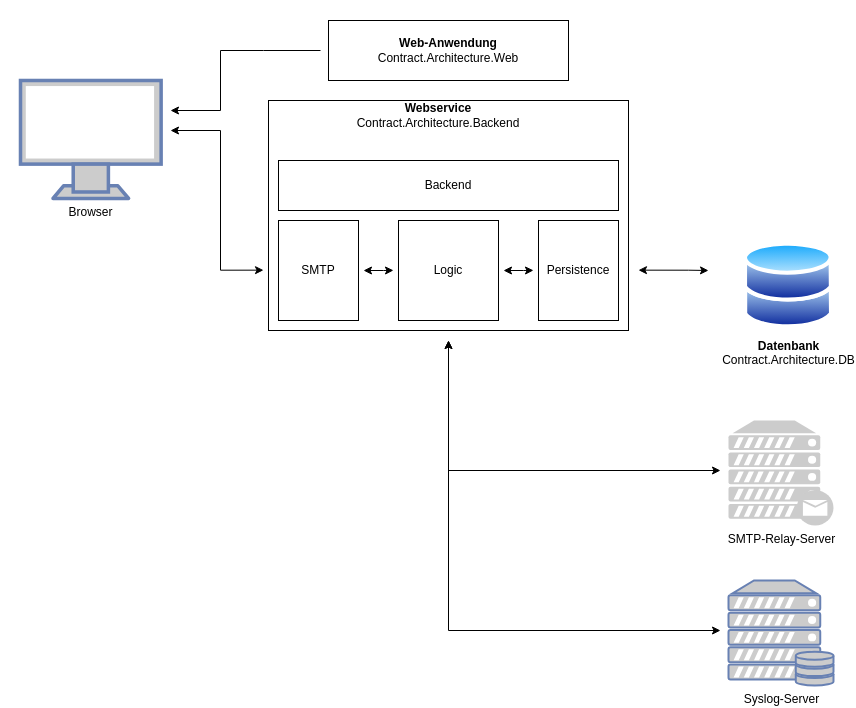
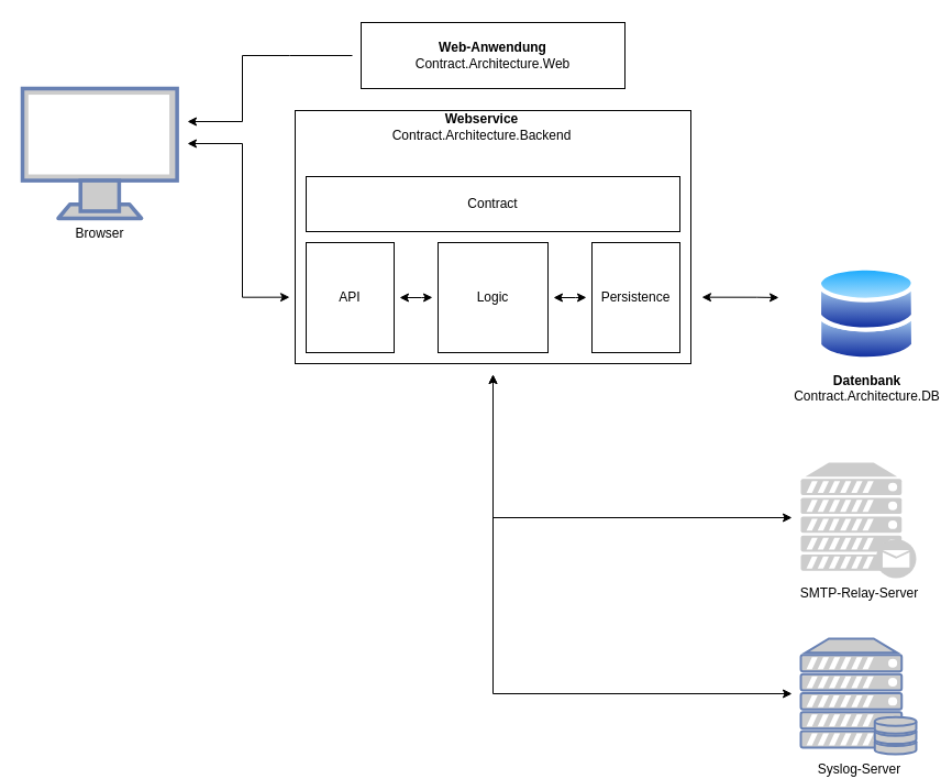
- <mxCell id="9" value="Backend" style="rounded=0;whiteSpace=wrap;html=1;" parent="1" vertex="1"><mxGeometry x="278" y="160" width="340" height="50" as="geometry" /></mxCell>
+ <mxCell id="9" value="Contract" style="rounded=0;whiteSpace=wrap;html=1;" parent="1" vertex="1"><mxGeometry x="278" y="160" width="340" height="50" as="geometry" /></mxCell>
- <mxCell id="6" value="SMTP" style="rounded=0;whiteSpace=wrap;html=1;" parent="1" vertex="1"><mxGeometry x="278" y="220" width="80" height="100" as="geometry" /></mxCell>
+ <mxCell id="6" value="API" style="rounded=0;whiteSpace=wrap;html=1;" parent="1" vertex="1"><mxGeometry x="278" y="220" width="80" height="100" as="geometry" /></mxCell>
